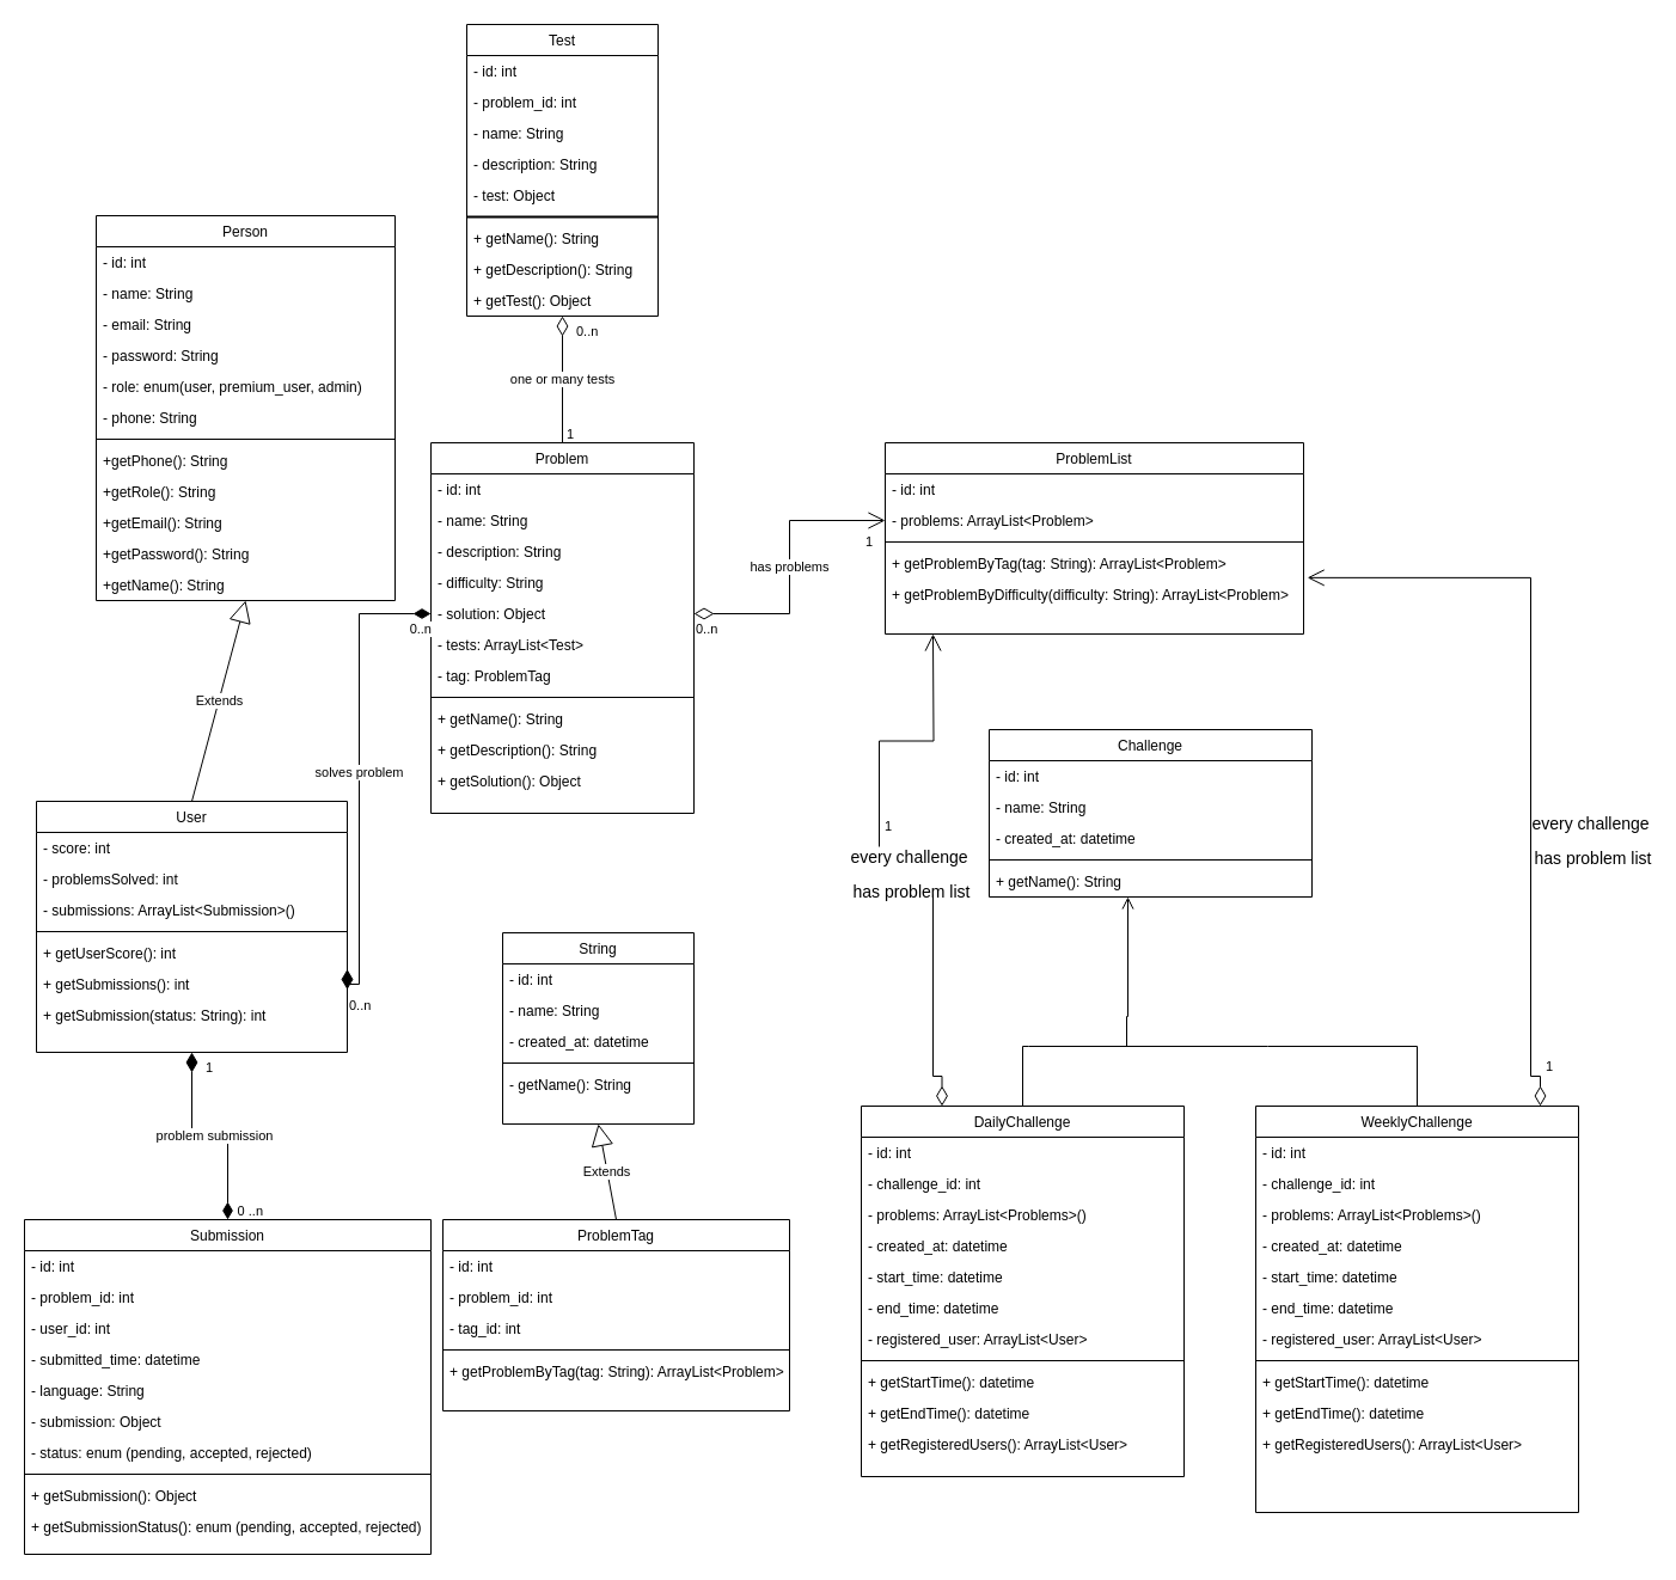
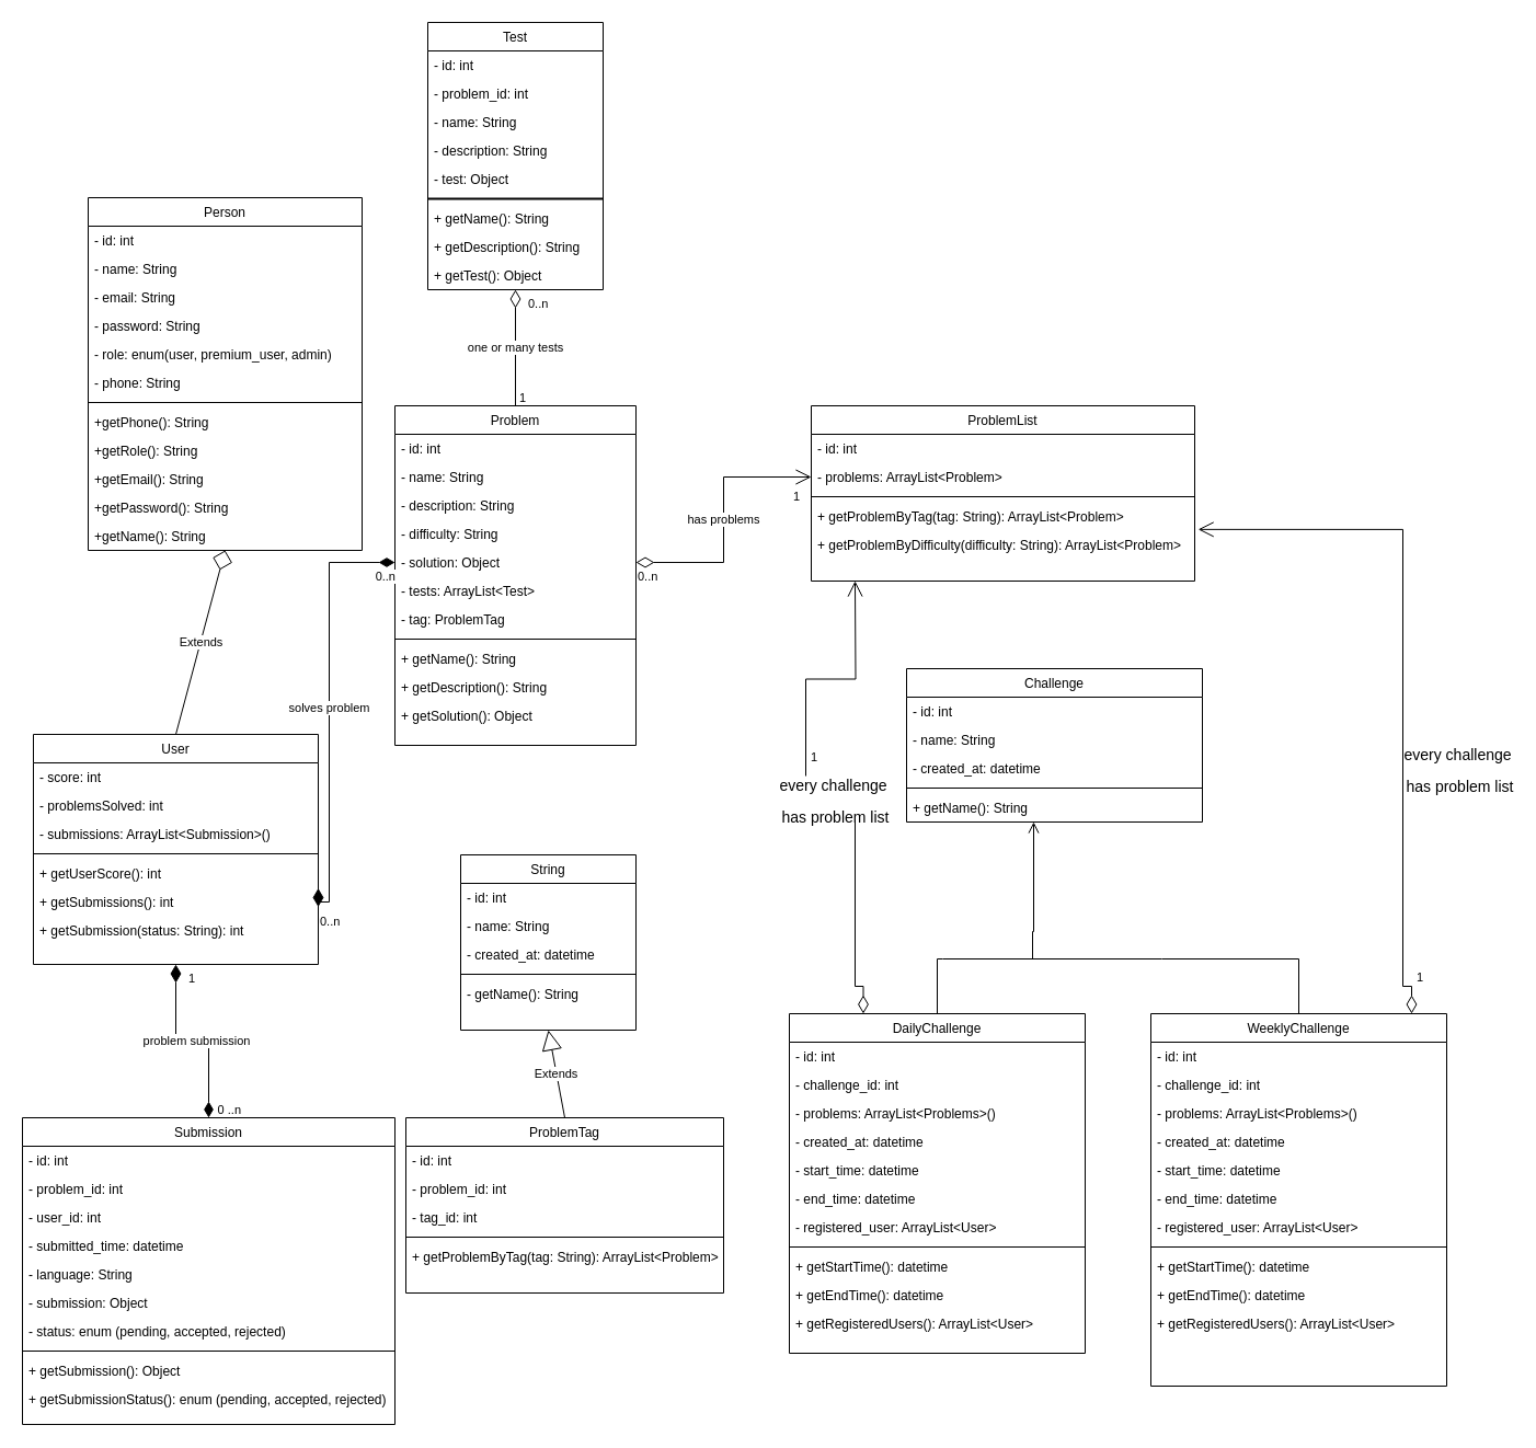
- <mxCell id="67" value="Extends" style="endArrow=block;endSize=16;endFill=0;html=1;rounded=0;exitX=0.5;exitY=0;exitDx=0;exitDy=0;entryX=0.5;entryY=1;entryDx=0;entryDy=0;" edge="1" parent="1" source="27" target="2"><mxGeometry width="160" relative="1" as="geometry"><mxPoint x="50" y="650" as="sourcePoint" /><mxPoint x="210" y="650" as="targetPoint" /></mxGeometry></mxCell>
+ <mxCell id="67" value="Extends" style="endArrow=diamond;endSize=16;endFill=0;html=1;rounded=0;exitX=0.5;exitY=0;exitDx=0;exitDy=0;entryX=0.5;entryY=1;entryDx=0;entryDy=0;" edge="1" parent="1" source="27" target="2"><mxGeometry width="160" relative="1" as="geometry"><mxPoint x="50" y="650" as="sourcePoint" /><mxPoint x="210" y="650" as="targetPoint" /></mxGeometry></mxCell>
